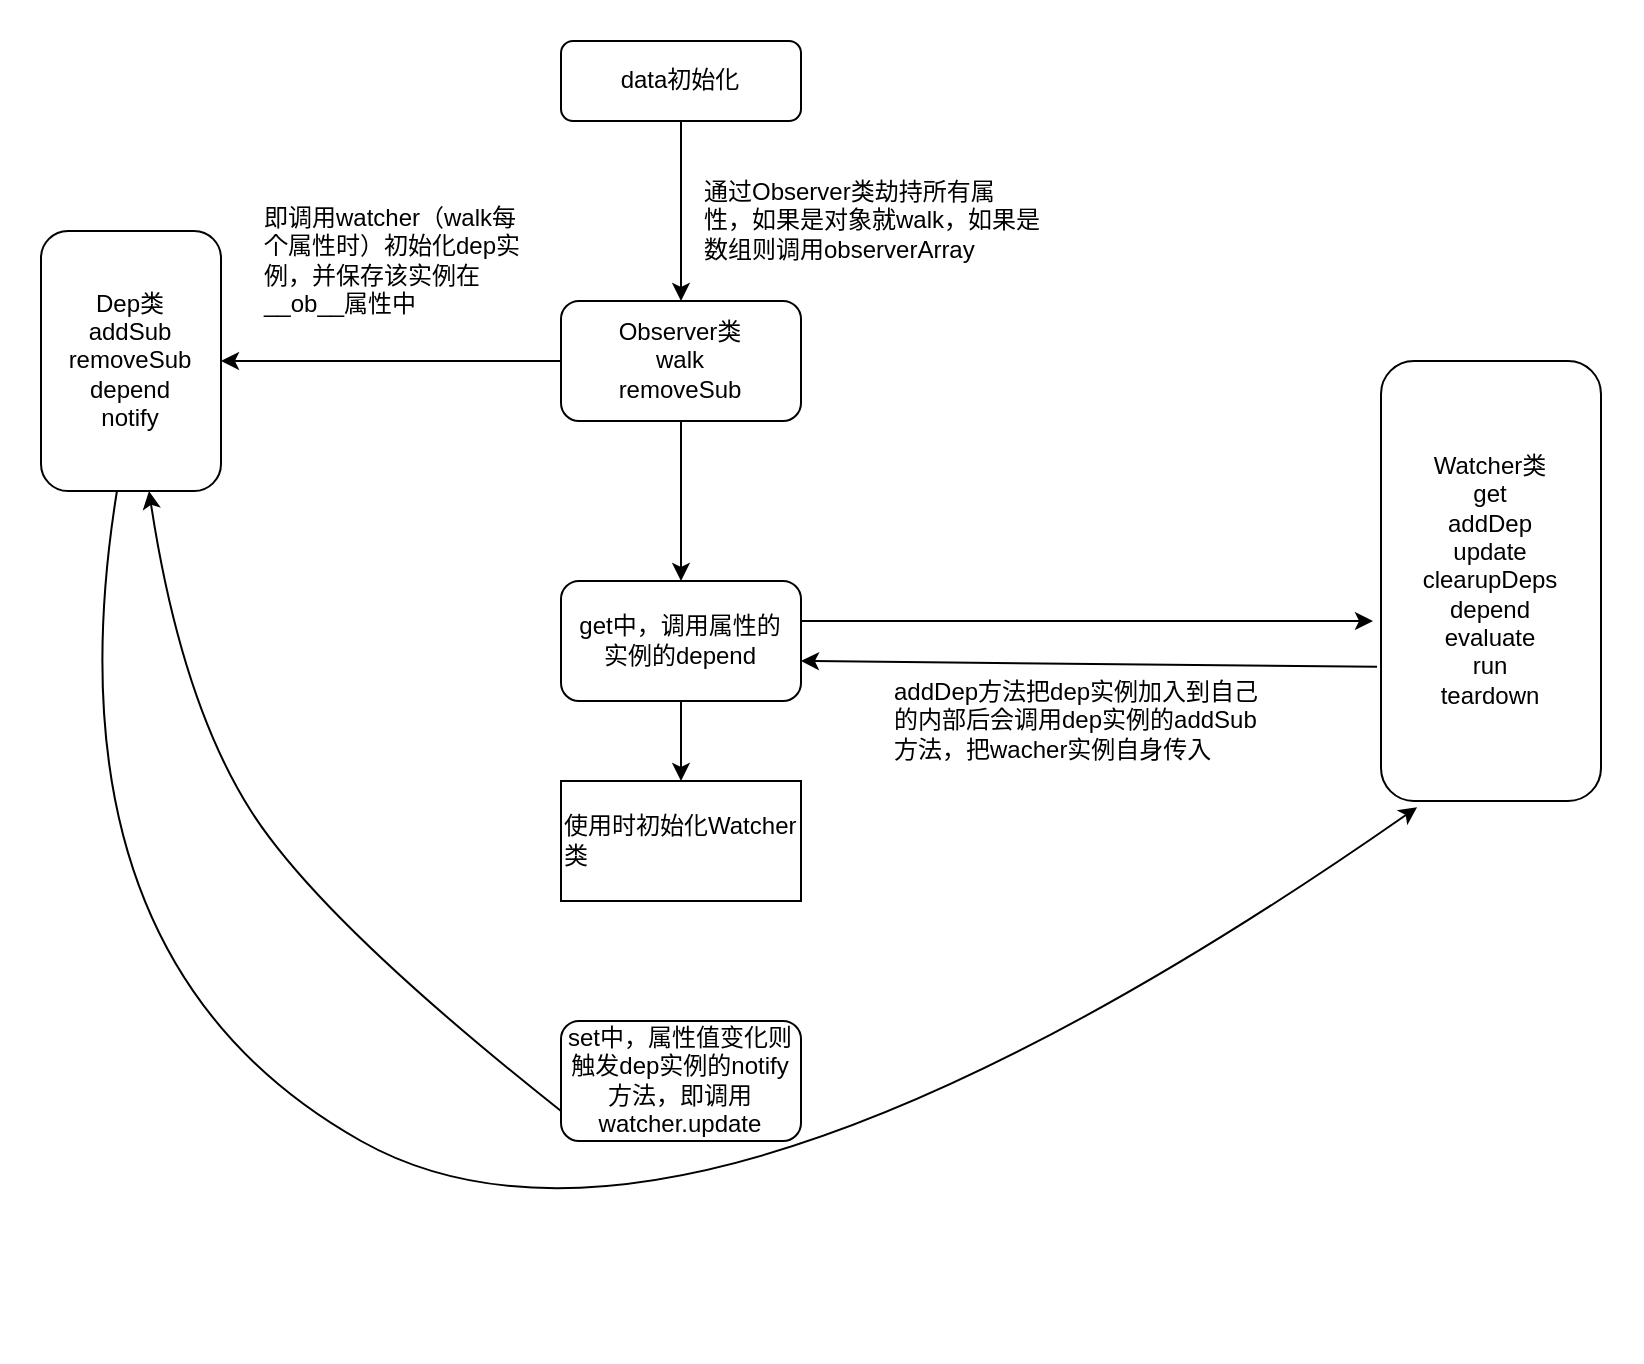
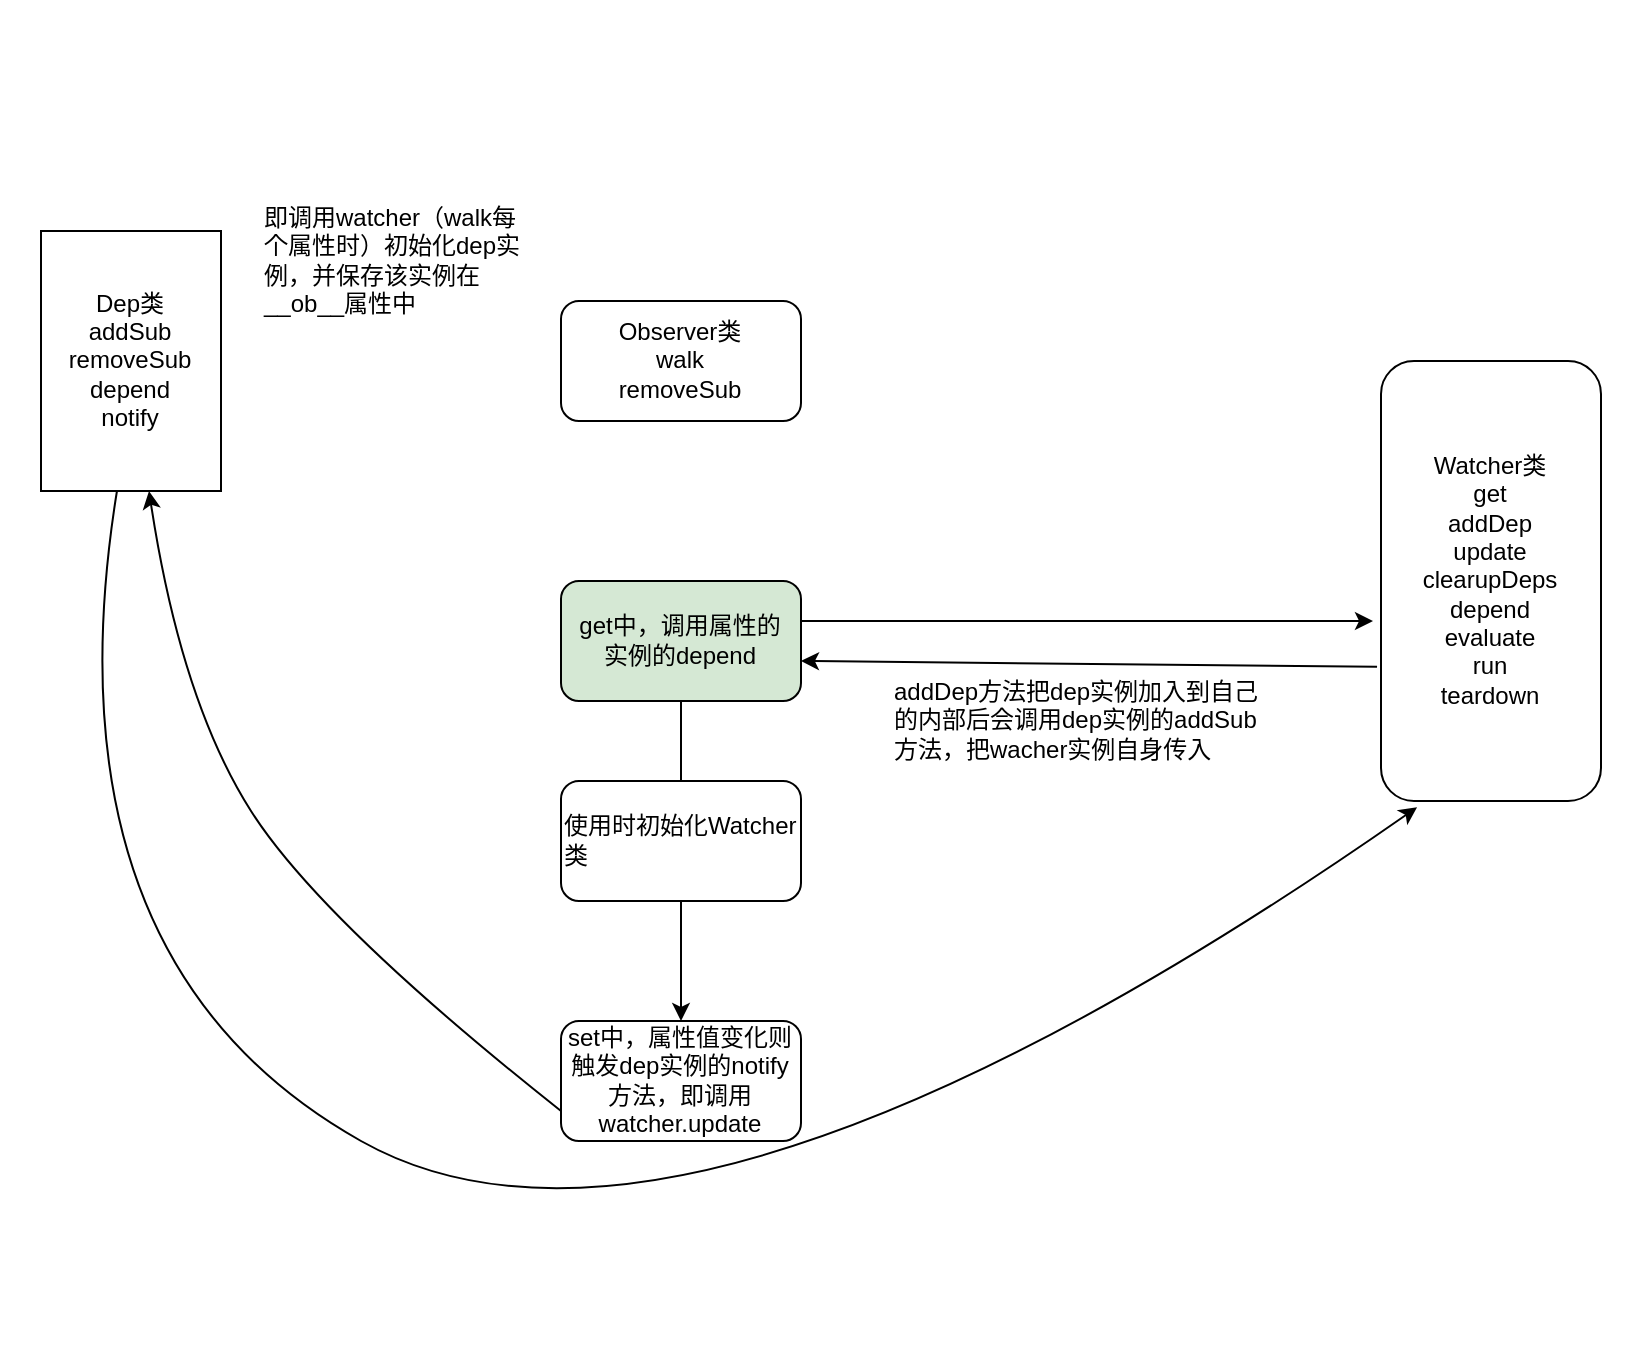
- <mxCell id="8" value="data初始化" style="rounded=1;whiteSpace=wrap;html=1;" vertex="1" parent="1"><mxGeometry x="280" y="20" width="120" height="40" as="geometry" /></mxCell>
- <mxCell id="7" value="" style="edgeStyle=orthogonalEdgeStyle;rounded=0;orthogonalLoop=1;jettySize=auto;html=1;" edge="1" parent="1" source="8" target="5"><mxGeometry relative="1" as="geometry" /></mxCell>
- <mxCell id="9" value="通过Observer类劫持所有属性，如果是对象就walk，如果是数组则调用observerArray" style="text;html=1;strokeColor=none;fillColor=none;align=left;verticalAlign=middle;whiteSpace=wrap;rounded=0;" vertex="1" parent="1"><mxGeometry x="350" y="100" width="170" height="20" as="geometry" /></mxCell>
- <mxCell id="2" value="Dep类&lt;br&gt;addSub&lt;br&gt;removeSub&lt;br&gt;depend&lt;br&gt;notify&lt;br&gt;" style="rounded=1;whiteSpace=wrap;html=1;" vertex="1" parent="1"><mxGeometry x="20" y="115" width="90" height="130" as="geometry" /></mxCell>
+ <mxCell id="2" value="Dep类&lt;br&gt;addSub&lt;br&gt;removeSub&lt;br&gt;depend&lt;br&gt;notify&lt;br&gt;" style="whiteSpace=wrap;html=1;rounded=0;" vertex="1" parent="1"><mxGeometry x="20" y="115" width="90" height="130" as="geometry" /></mxCell>
- <mxCell id="4" value="" style="edgeStyle=orthogonalEdgeStyle;rounded=0;orthogonalLoop=1;jettySize=auto;html=1;" edge="1" parent="1" source="5" target="2"><mxGeometry relative="1" as="geometry" /></mxCell>
- <mxCell id="3" value="" style="edgeStyle=orthogonalEdgeStyle;rounded=0;orthogonalLoop=1;jettySize=auto;html=1;" edge="1" parent="1" source="5" target="12"><mxGeometry relative="1" as="geometry" /></mxCell>
- <mxCell id="12" value="get中，调用属性的&lt;br&gt;实例的depend" style="whiteSpace=wrap;html=1;rounded=1;" vertex="1" parent="1"><mxGeometry x="280" y="290" width="120" height="60" as="geometry" /></mxCell>
+ <mxCell id="12" value="get中，调用属性的&lt;br&gt;实例的depend" style="whiteSpace=wrap;html=1;rounded=1;fillColor=#d5e8d4;" vertex="1" parent="1"><mxGeometry x="280" y="290" width="120" height="60" as="geometry" /></mxCell>
- <mxCell id="11" value="" style="edgeStyle=orthogonalEdgeStyle;rounded=0;orthogonalLoop=1;jettySize=auto;html=1;" edge="1" parent="1" source="12" target="19"><mxGeometry relative="1" as="geometry" /></mxCell>
+ <mxCell id="11" value="" style="edgeStyle=orthogonalEdgeStyle;rounded=0;orthogonalLoop=1;jettySize=auto;html=1;" edge="1" parent="1" source="12" target="16"><mxGeometry relative="1" as="geometry" /></mxCell>
- <mxCell id="19" value="使用时初始化Watcher类" style="whiteSpace=wrap;html=1;align=left;rounded=0;" vertex="1" parent="1"><mxGeometry x="280" y="390" width="120" height="60" as="geometry" /></mxCell>
+ <mxCell id="19" value="使用时初始化Watcher类" style="rounded=1;whiteSpace=wrap;html=1;align=left;" vertex="1" parent="1"><mxGeometry x="280" y="390" width="120" height="60" as="geometry" /></mxCell>
